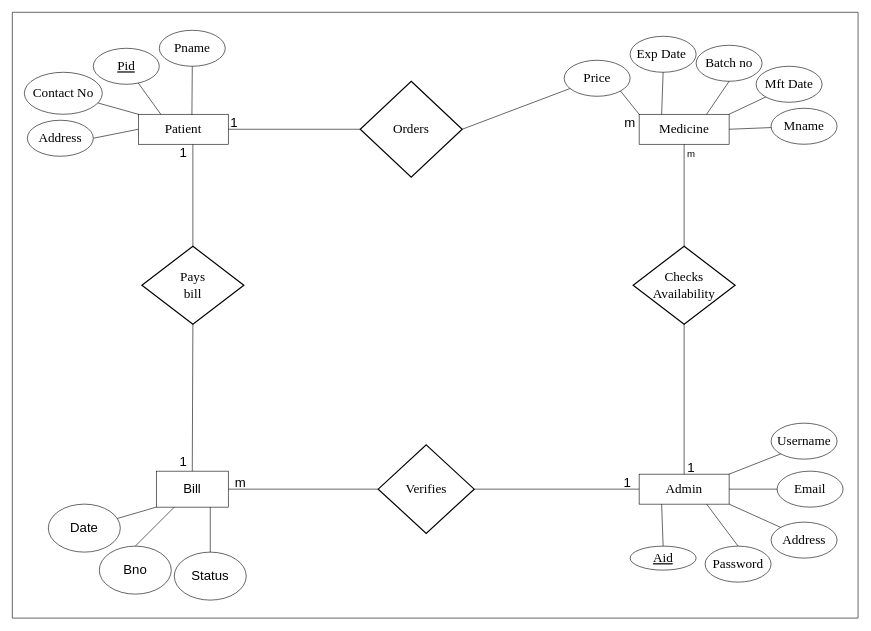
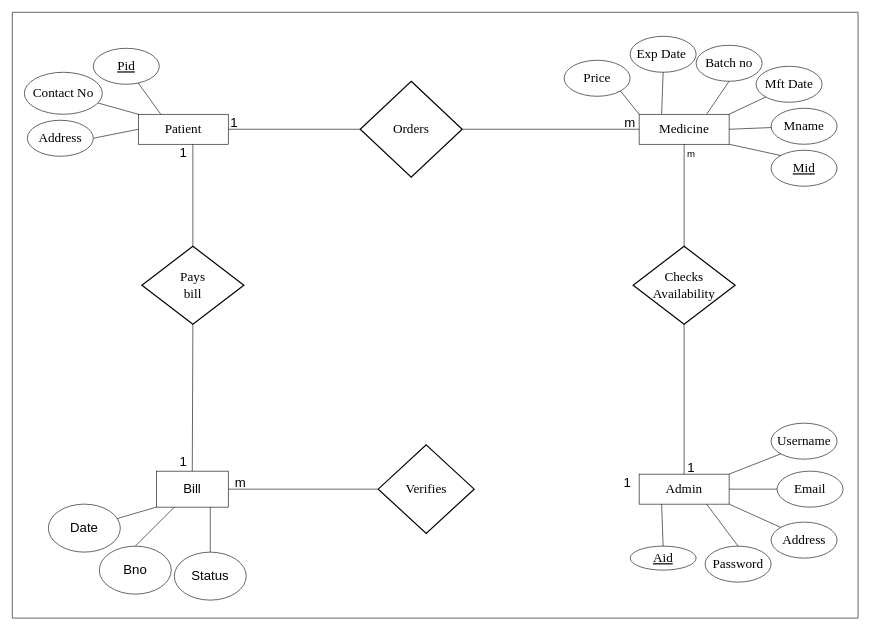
- <mxCell id="5" value="&lt;font style=&quot;font-size: 22px;&quot;&gt;Pname&lt;/font&gt;" style="ellipse;whiteSpace=wrap;html=1;fontFamily=Times New Roman;fontSize=22;" vertex="1" parent="1"><mxGeometry x="265" y="50" width="110" height="60" as="geometry" /></mxCell>
- <mxCell id="20" value="" style="endArrow=none;html=1;rounded=0;entryX=0.5;entryY=1;entryDx=0;entryDy=0;exitX=0.596;exitY=0.024;exitDx=0;exitDy=0;exitPerimeter=0;" edge="1" parent="1" source="3" target="5"><mxGeometry width="50" height="50" relative="1" as="geometry"><mxPoint x="306" y="190" as="sourcePoint" /><mxPoint x="356" y="140" as="targetPoint" /></mxGeometry></mxCell>
- <mxCell id="36" value="" style="endArrow=none;html=1;rounded=0;exitX=1;exitY=0.5;exitDx=0;exitDy=0;exitPerimeter=0;" edge="1" parent="1" source="9" target="19"><mxGeometry width="50" height="50" relative="1" as="geometry"><mxPoint x="750" y="210" as="sourcePoint" /><mxPoint x="800" y="160" as="targetPoint" /></mxGeometry></mxCell>
+ <mxCell id="36" value="" style="endArrow=none;html=1;rounded=0;entryX=0;entryY=0.5;entryDx=0;entryDy=0;exitX=1;exitY=0.5;exitDx=0;exitDy=0;exitPerimeter=0;" edge="1" parent="1" source="9" target="7"><mxGeometry width="50" height="50" relative="1" as="geometry"><mxPoint x="750" y="210" as="sourcePoint" /><mxPoint x="800" y="160" as="targetPoint" /></mxGeometry></mxCell>
+ <mxCell id="23" value="" style="endArrow=none;html=1;rounded=0;entryX=1;entryY=1;entryDx=0;entryDy=0;exitX=0;exitY=0;exitDx=0;exitDy=0;" edge="1" parent="1" source="13" target="7"><mxGeometry width="50" height="50" relative="1" as="geometry"><mxPoint x="975" y="245" as="sourcePoint" /><mxPoint x="1095" y="245" as="targetPoint" /></mxGeometry></mxCell>
+ <mxCell id="13" value="&lt;u&gt;Mid&lt;/u&gt;" style="ellipse;whiteSpace=wrap;html=1;fontFamily=Times New Roman;fontSize=22;" vertex="1" parent="1"><mxGeometry x="1285" y="250" width="110" height="60" as="geometry" /></mxCell>
- <mxCell id="53" value="" style="endArrow=none;html=1;rounded=0;entryX=0;entryY=0.5;entryDx=0;entryDy=0;exitX=1;exitY=0.5;exitDx=0;exitDy=0;" edge="1" parent="1" source="52" target="6"><mxGeometry width="50" height="50" relative="1" as="geometry"><mxPoint x="770" y="940" as="sourcePoint" /><mxPoint x="820" y="890" as="targetPoint" /></mxGeometry></mxCell>
